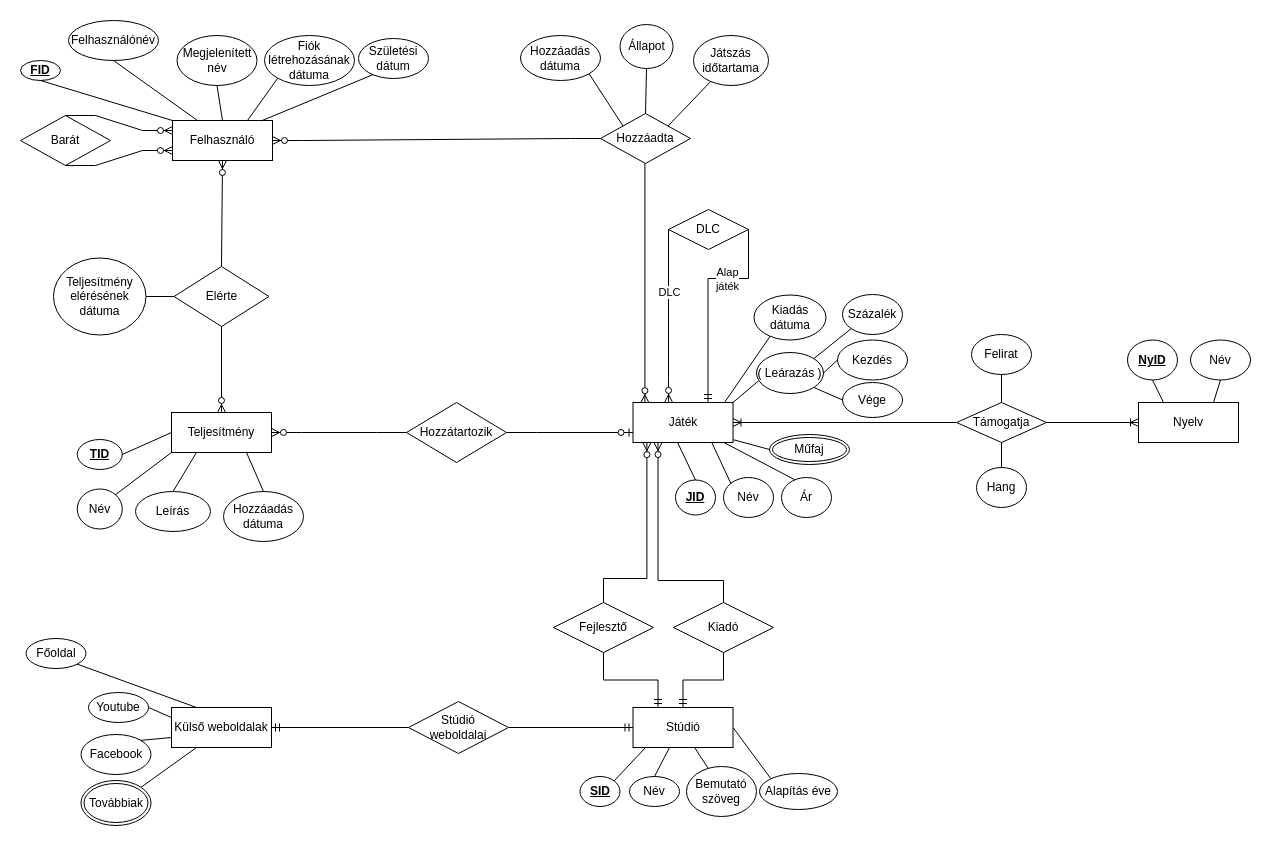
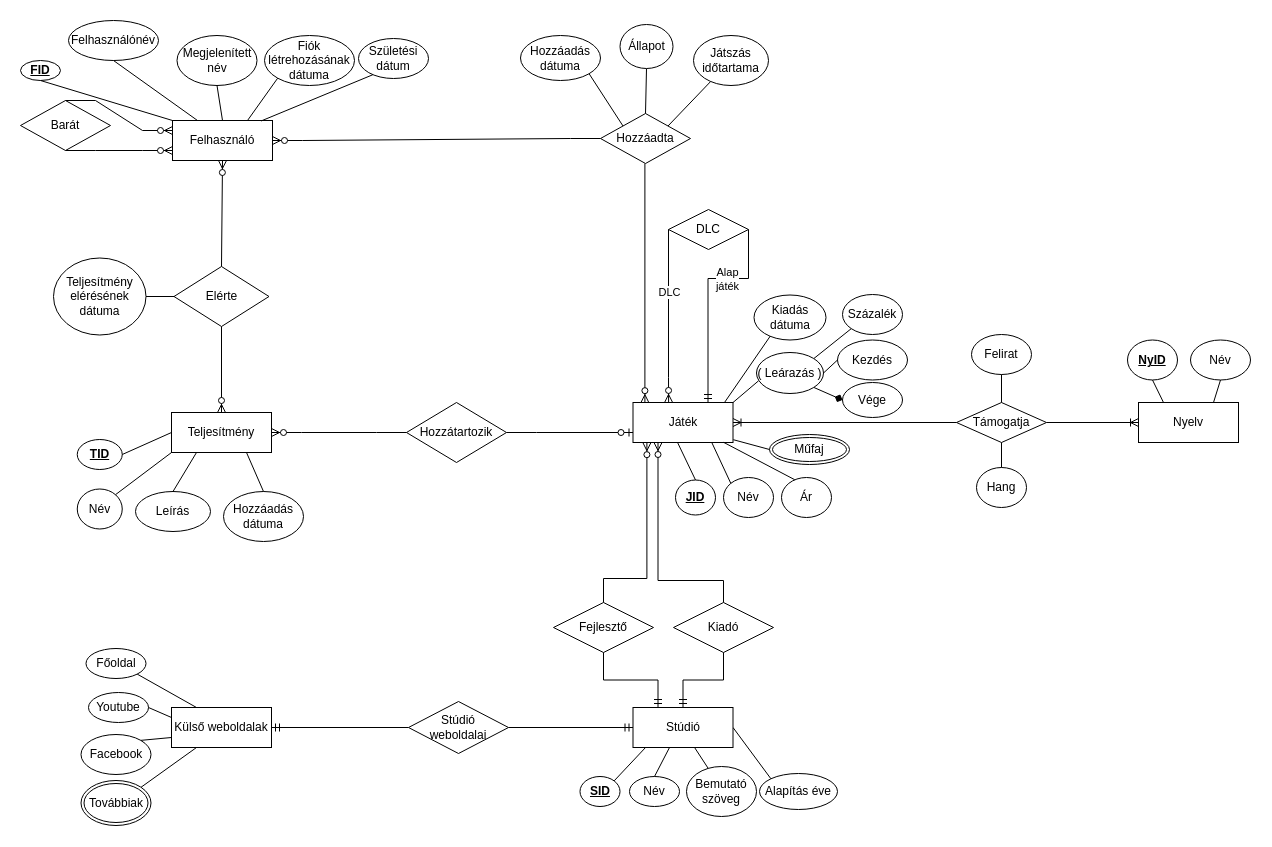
- <mxCell id="13" value="Barát" style="shape=rhombus;perimeter=rhombusPerimeter;whiteSpace=wrap;html=1;align=center;shadow=0;" parent="1" vertex="1"><mxGeometry x="20" y="115" width="90" height="50" as="geometry" /></mxCell>
+ <mxCell id="13" value="Barát" style="shape=rhombus;perimeter=rhombusPerimeter;whiteSpace=wrap;html=1;align=center;shadow=0;" parent="1" vertex="1"><mxGeometry x="20" y="100" width="90" height="50" as="geometry" /></mxCell>
- <mxCell id="100" value="" style="endArrow=none;html=1;rounded=0;exitX=1;exitY=1;exitDx=0;exitDy=0;entryX=0;entryY=0.5;entryDx=0;entryDy=0;" parent="1" source="94" target="99" edge="1"><mxGeometry relative="1" as="geometry"><mxPoint x="885.5" y="208" as="sourcePoint" /><mxPoint x="1045.5" y="208" as="targetPoint" /></mxGeometry></mxCell>
+ <mxCell id="100" value="" style="endArrow=diamond;html=1;rounded=0;exitX=1;exitY=1;exitDx=0;exitDy=0;entryX=0;entryY=0.5;entryDx=0;entryDy=0;" parent="1" source="94" target="99" edge="1"><mxGeometry relative="1" as="geometry"><mxPoint x="885.5" y="208" as="sourcePoint" /><mxPoint x="1045.5" y="208" as="targetPoint" /></mxGeometry></mxCell>
- <mxCell id="79" value="Főoldal" style="ellipse;whiteSpace=wrap;html=1;align=center;" parent="1" vertex="1"><mxGeometry x="25.5" y="638" width="60" height="30" as="geometry" /></mxCell>
+ <mxCell id="79" value="Főoldal" style="ellipse;whiteSpace=wrap;html=1;align=center;" parent="1" vertex="1"><mxGeometry x="85.5" y="648" width="60" height="30" as="geometry" /></mxCell>
